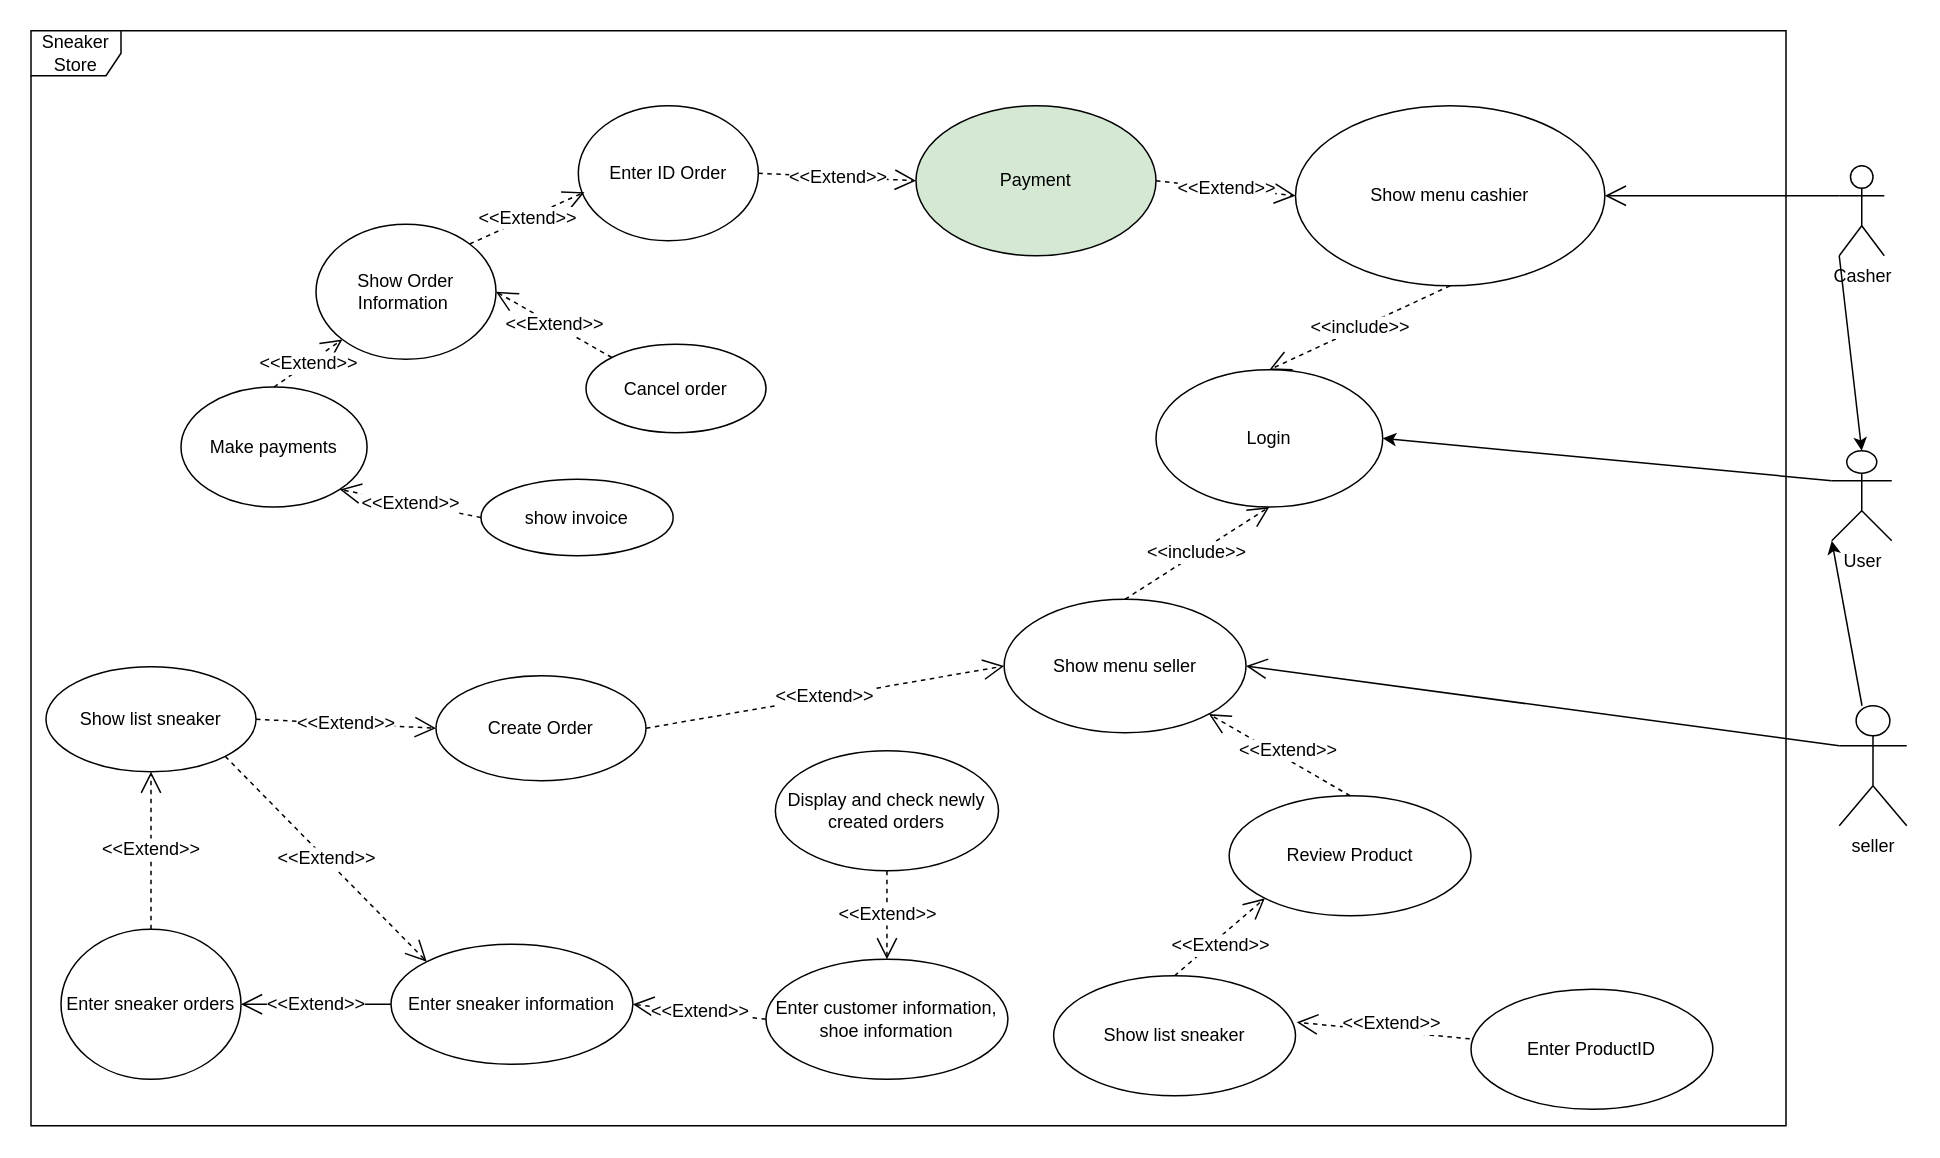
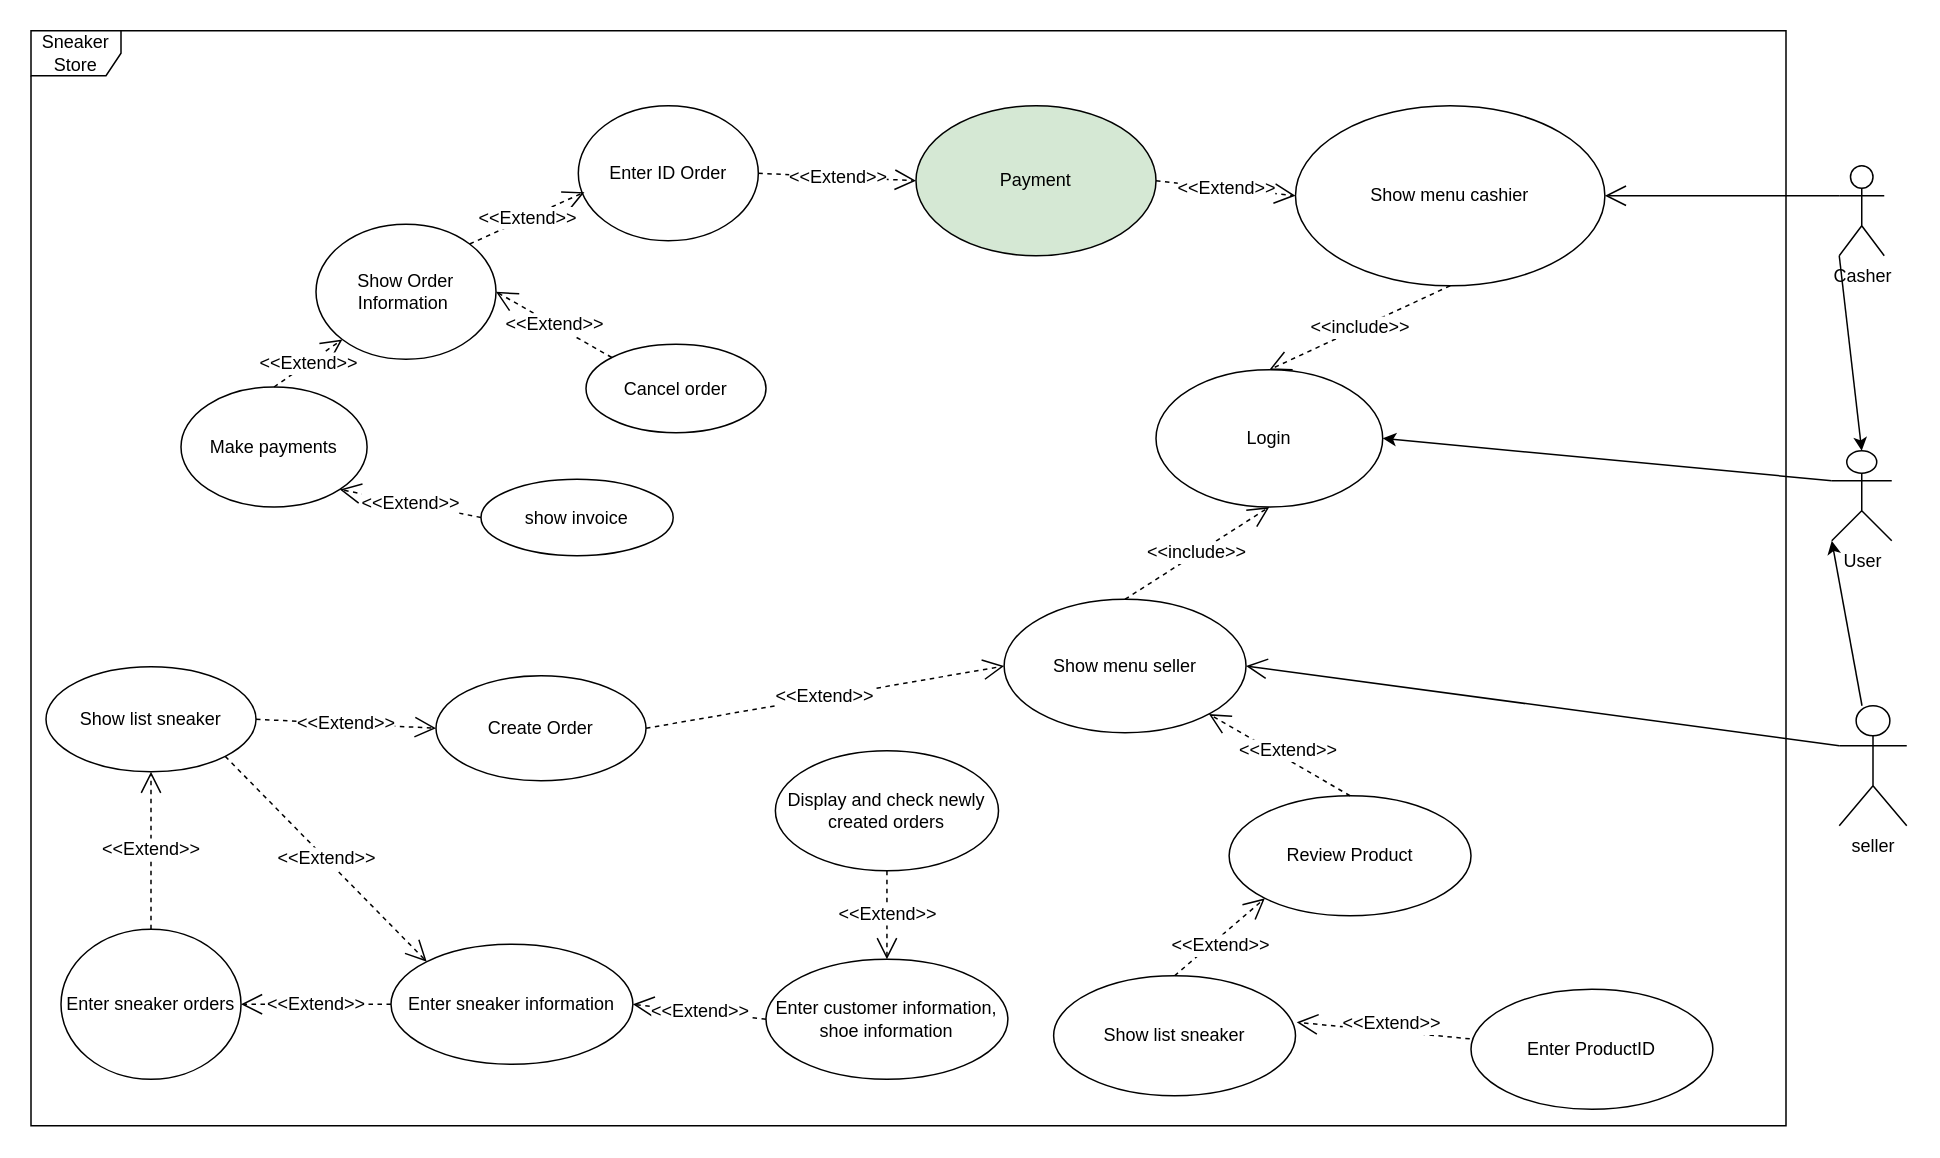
- <mxCell id="28" value="&amp;lt;&amp;lt;Extend&amp;gt;&amp;gt;" style="endArrow=open;endSize=12;dashed=0;html=1;rounded=0;fontSize=12;exitX=0;exitY=0.5;exitDx=0;exitDy=0;entryX=1;entryY=0.5;entryDx=0;entryDy=0;" parent="1" source="27" target="31" edge="1"><mxGeometry width="160" relative="1" as="geometry"><mxPoint x="500" y="660" as="sourcePoint" /><mxPoint x="785.5" y="635" as="targetPoint" /></mxGeometry></mxCell>
+ <mxCell id="28" value="&amp;lt;&amp;lt;Extend&amp;gt;&amp;gt;" style="endArrow=open;endSize=12;dashed=1;html=1;rounded=0;fontSize=12;exitX=0;exitY=0.5;exitDx=0;exitDy=0;entryX=1;entryY=0.5;entryDx=0;entryDy=0;" parent="1" source="27" target="31" edge="1"><mxGeometry width="160" relative="1" as="geometry"><mxPoint x="500" y="660" as="sourcePoint" /><mxPoint x="785.5" y="635" as="targetPoint" /></mxGeometry></mxCell>
